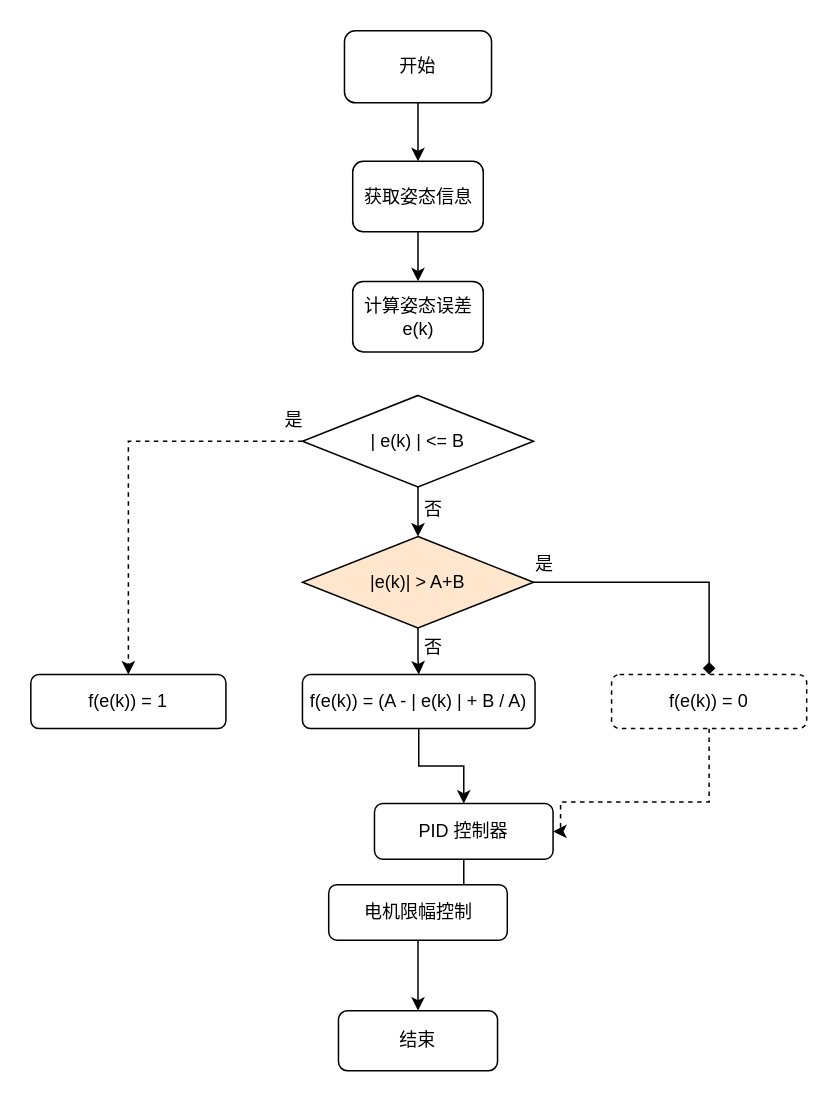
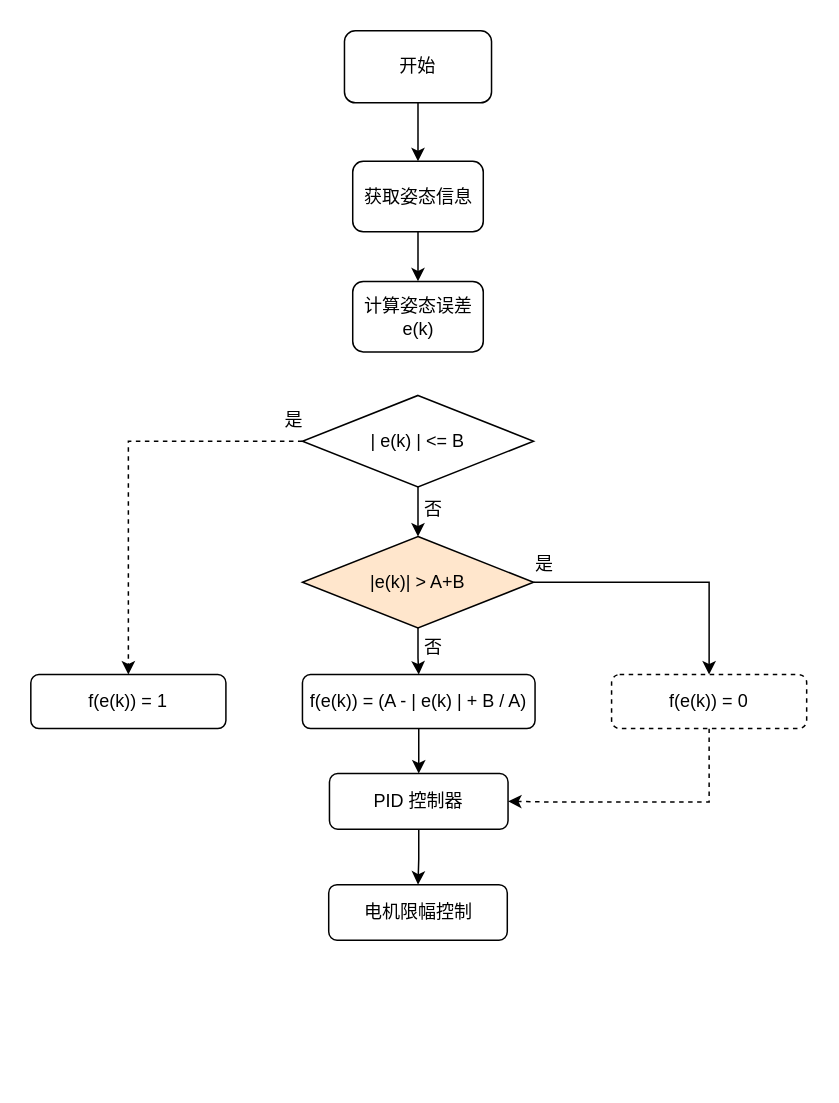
- <mxCell id="11" style="edgeStyle=orthogonalEdgeStyle;rounded=0;orthogonalLoop=1;jettySize=auto;html=1;entryX=0.5;entryY=0;entryDx=0;entryDy=0;endArrow=diamond;" edge="1" parent="1" source="12" target="20"><mxGeometry relative="1" as="geometry"><mxPoint x="468.931" y="441.138" as="targetPoint" /></mxGeometry></mxCell>
+ <mxCell id="11" style="edgeStyle=orthogonalEdgeStyle;rounded=0;orthogonalLoop=1;jettySize=auto;html=1;entryX=0.5;entryY=0;entryDx=0;entryDy=0;" edge="1" parent="1" source="12" target="20"><mxGeometry relative="1" as="geometry"><mxPoint x="468.931" y="441.138" as="targetPoint" /></mxGeometry></mxCell>
- <mxCell id="18" value="PID 控制器" style="rounded=1;whiteSpace=wrap;html=1;" vertex="1" parent="1"><mxGeometry x="249" y="535" width="119" height="37" as="geometry" /></mxCell>
+ <mxCell id="18" value="PID 控制器" style="rounded=1;whiteSpace=wrap;html=1;" vertex="1" parent="1"><mxGeometry x="219" y="515" width="119" height="37" as="geometry" /></mxCell>
- <mxCell id="24" value="" style="edgeStyle=orthogonalEdgeStyle;rounded=0;orthogonalLoop=1;jettySize=auto;html=1;" edge="1" parent="1" source="25" target="26"><mxGeometry relative="1" as="geometry" /></mxCell>
- <mxCell id="26" value="结束" style="whiteSpace=wrap;html=1;rounded=1;" vertex="1" parent="1"><mxGeometry x="225" y="673" width="106" height="40" as="geometry" /></mxCell>
